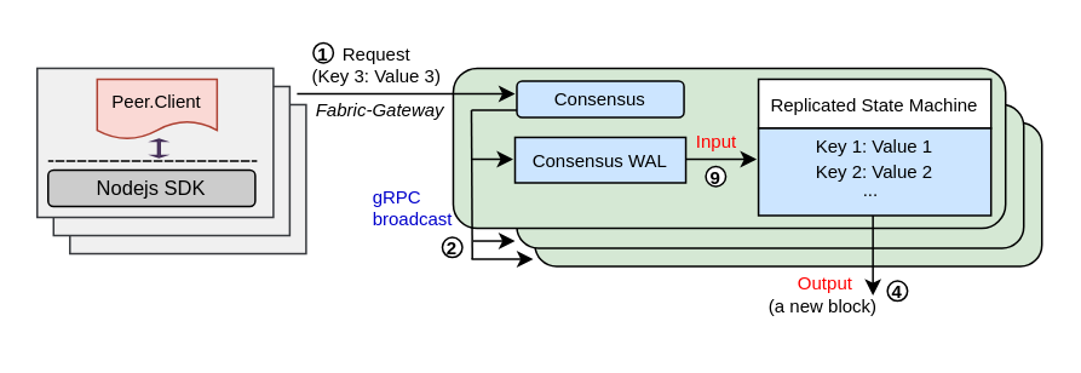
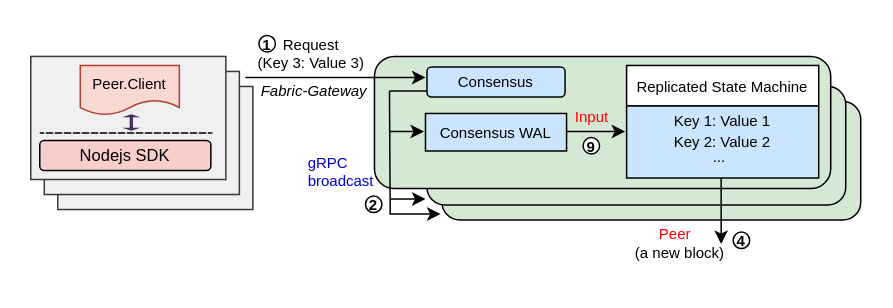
- <mxCell id="7" value="Nodejs SDK" style="rounded=1;whiteSpace=wrap;html=1;fontSize=11;fillColor=#CCCCCC;strokeColor=#000000;" parent="1" vertex="1"><mxGeometry x="26" y="93" width="114" height="20" as="geometry" /></mxCell>
+ <mxCell id="7" value="Nodejs SDK" style="rounded=1;whiteSpace=wrap;html=1;fontSize=11;fillColor=#f8cecc;strokeColor=#000000;" parent="1" vertex="1"><mxGeometry x="26" y="93" width="114" height="20" as="geometry" /></mxCell>
- <mxCell id="30" value="Output" style="text;strokeColor=none;fillColor=none;align=left;verticalAlign=middle;spacingLeft=4;spacingRight=4;overflow=hidden;points=[[0,0.5],[1,0.5]];portConstraint=eastwest;rotatable=0;fontSize=10;fontColor=#FF0000;" parent="1" vertex="1"><mxGeometry x="433" y="140" width="105" height="30" as="geometry" /></mxCell>
+ <mxCell id="30" value="Peer" style="text;strokeColor=none;fillColor=none;align=left;verticalAlign=middle;spacingLeft=4;spacingRight=4;overflow=hidden;points=[[0,0.5],[1,0.5]];portConstraint=eastwest;rotatable=0;fontSize=10;fontColor=#FF0000;" parent="1" vertex="1"><mxGeometry x="433" y="140" width="105" height="30" as="geometry" /></mxCell>
